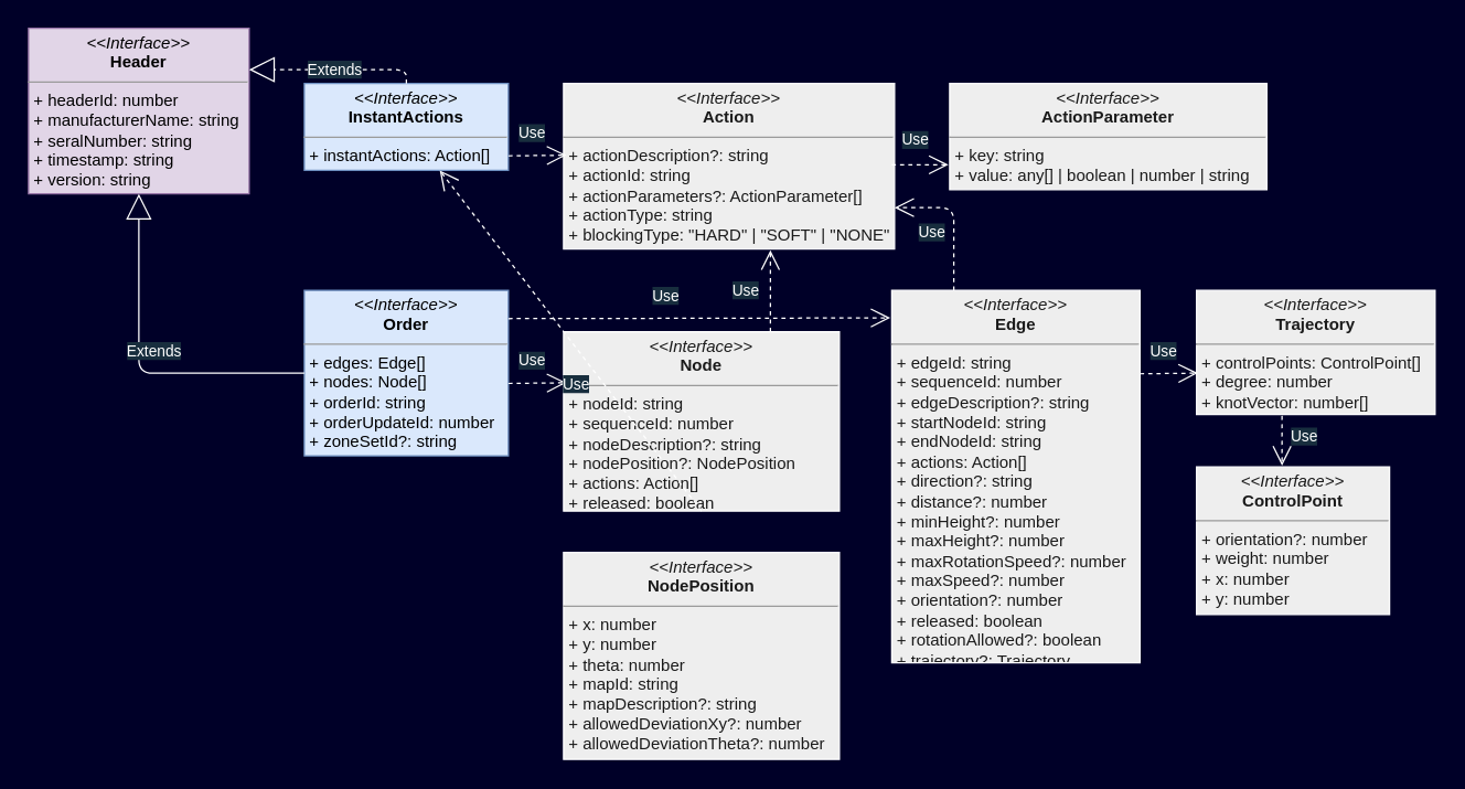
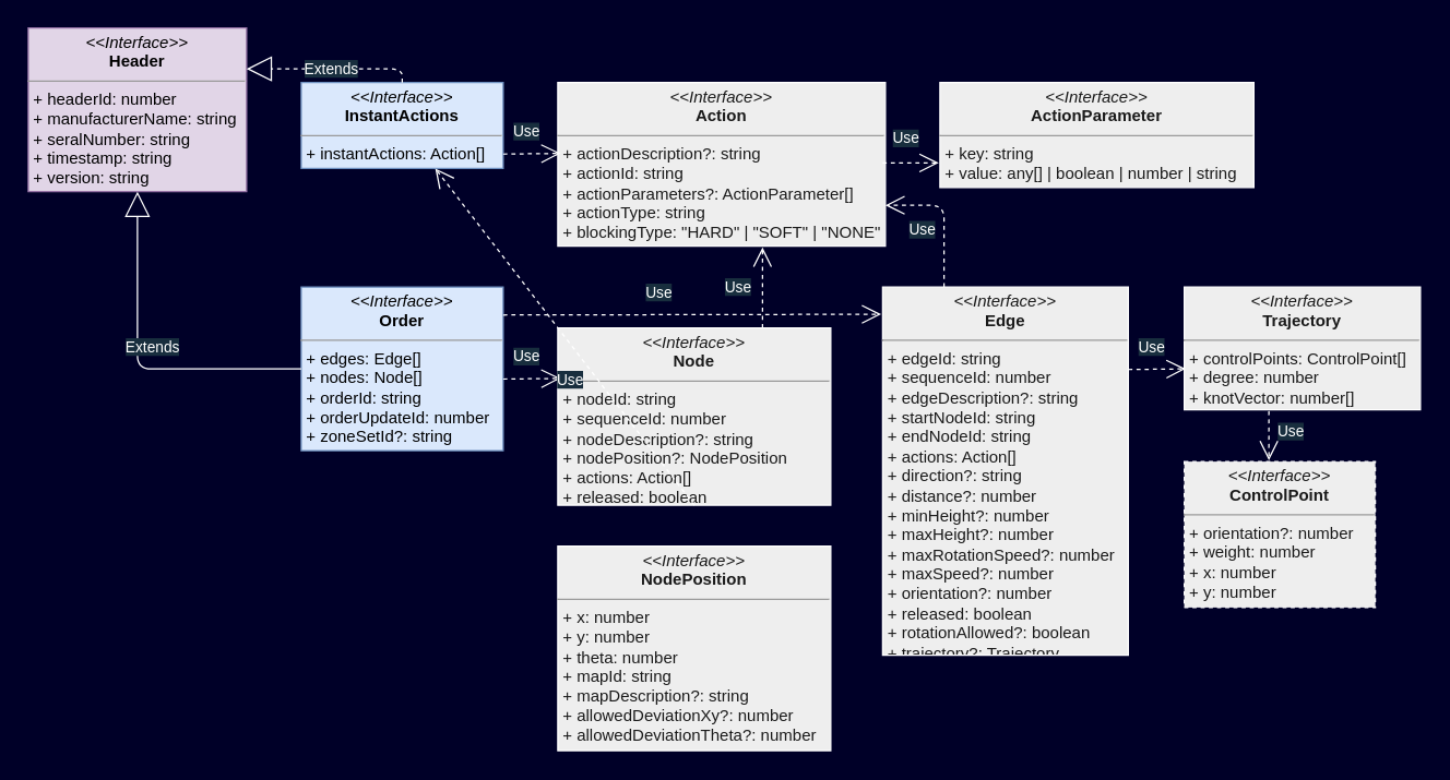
- <mxCell id="9" value="&lt;p style=&quot;margin: 0px ; margin-top: 4px ; text-align: center&quot;&gt;&lt;i&gt;&amp;lt;&amp;lt;Interface&amp;gt;&amp;gt;&lt;/i&gt;&lt;br&gt;&lt;b&gt;ControlPoint&lt;/b&gt;&lt;/p&gt;&lt;hr size=&quot;1&quot;&gt;&lt;p style=&quot;margin: 0px ; margin-left: 4px&quot;&gt;&lt;span&gt;+ orientation?: number&lt;/span&gt;&lt;br&gt;&lt;/p&gt;&lt;p style=&quot;margin: 0px 0px 0px 4px&quot;&gt;+ weight: number&lt;/p&gt;&lt;p style=&quot;margin: 0px ; margin-left: 4px&quot;&gt;+ x: number&lt;/p&gt;&lt;p style=&quot;margin: 0px ; margin-left: 4px&quot;&gt;+ y: number&lt;/p&gt;&lt;hr size=&quot;1&quot;&gt;&lt;p style=&quot;margin: 0px ; margin-left: 4px&quot;&gt;&lt;br&gt;&lt;/p&gt;" style="verticalAlign=top;align=left;overflow=fill;fontSize=12;fontFamily=Helvetica;html=1;fillColor=#EEEEEE;strokeColor=#FFFFFF;fontColor=#1A1A1A;" parent="1" vertex="1"><mxGeometry x="867" y="338" width="140" height="107" as="geometry" /></mxCell>
+ <mxCell id="9" value="&lt;p style=&quot;margin: 0px ; margin-top: 4px ; text-align: center&quot;&gt;&lt;i&gt;&amp;lt;&amp;lt;Interface&amp;gt;&amp;gt;&lt;/i&gt;&lt;br&gt;&lt;b&gt;ControlPoint&lt;/b&gt;&lt;/p&gt;&lt;hr size=&quot;1&quot;&gt;&lt;p style=&quot;margin: 0px ; margin-left: 4px&quot;&gt;&lt;span&gt;+ orientation?: number&lt;/span&gt;&lt;br&gt;&lt;/p&gt;&lt;p style=&quot;margin: 0px 0px 0px 4px&quot;&gt;+ weight: number&lt;/p&gt;&lt;p style=&quot;margin: 0px ; margin-left: 4px&quot;&gt;+ x: number&lt;/p&gt;&lt;p style=&quot;margin: 0px ; margin-left: 4px&quot;&gt;+ y: number&lt;/p&gt;&lt;hr size=&quot;1&quot;&gt;&lt;p style=&quot;margin: 0px ; margin-left: 4px&quot;&gt;&lt;br&gt;&lt;/p&gt;" style="verticalAlign=top;align=left;overflow=fill;fontSize=12;fontFamily=Helvetica;html=1;fillColor=#EEEEEE;strokeColor=#FFFFFF;fontColor=#1A1A1A;dashed=1;" parent="1" vertex="1"><mxGeometry x="867" y="338" width="140" height="107" as="geometry" /></mxCell>
